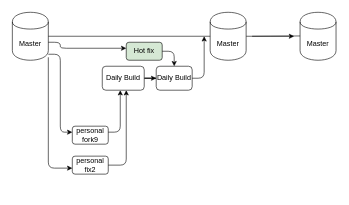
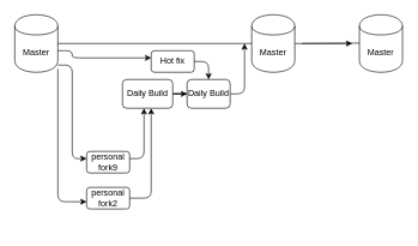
- <mxCell id="19" value="Hot fix" style="rounded=1;whiteSpace=wrap;html=1;fillColor=#d5e8d4;" vertex="1" parent="1"><mxGeometry x="210" y="70" width="60" height="30" as="geometry" /></mxCell>
+ <mxCell id="19" value="Hot fix" style="rounded=1;whiteSpace=wrap;html=1;" vertex="1" parent="1"><mxGeometry x="210" y="70" width="60" height="30" as="geometry" /></mxCell>
- <mxCell id="11" value="personal fix2" style="rounded=1;whiteSpace=wrap;html=1;" vertex="1" parent="1"><mxGeometry x="120" y="260" width="60" height="30" as="geometry" /></mxCell>
+ <mxCell id="11" value="personal fork2" style="rounded=1;whiteSpace=wrap;html=1;" vertex="1" parent="1"><mxGeometry x="120" y="260" width="60" height="30" as="geometry" /></mxCell>
